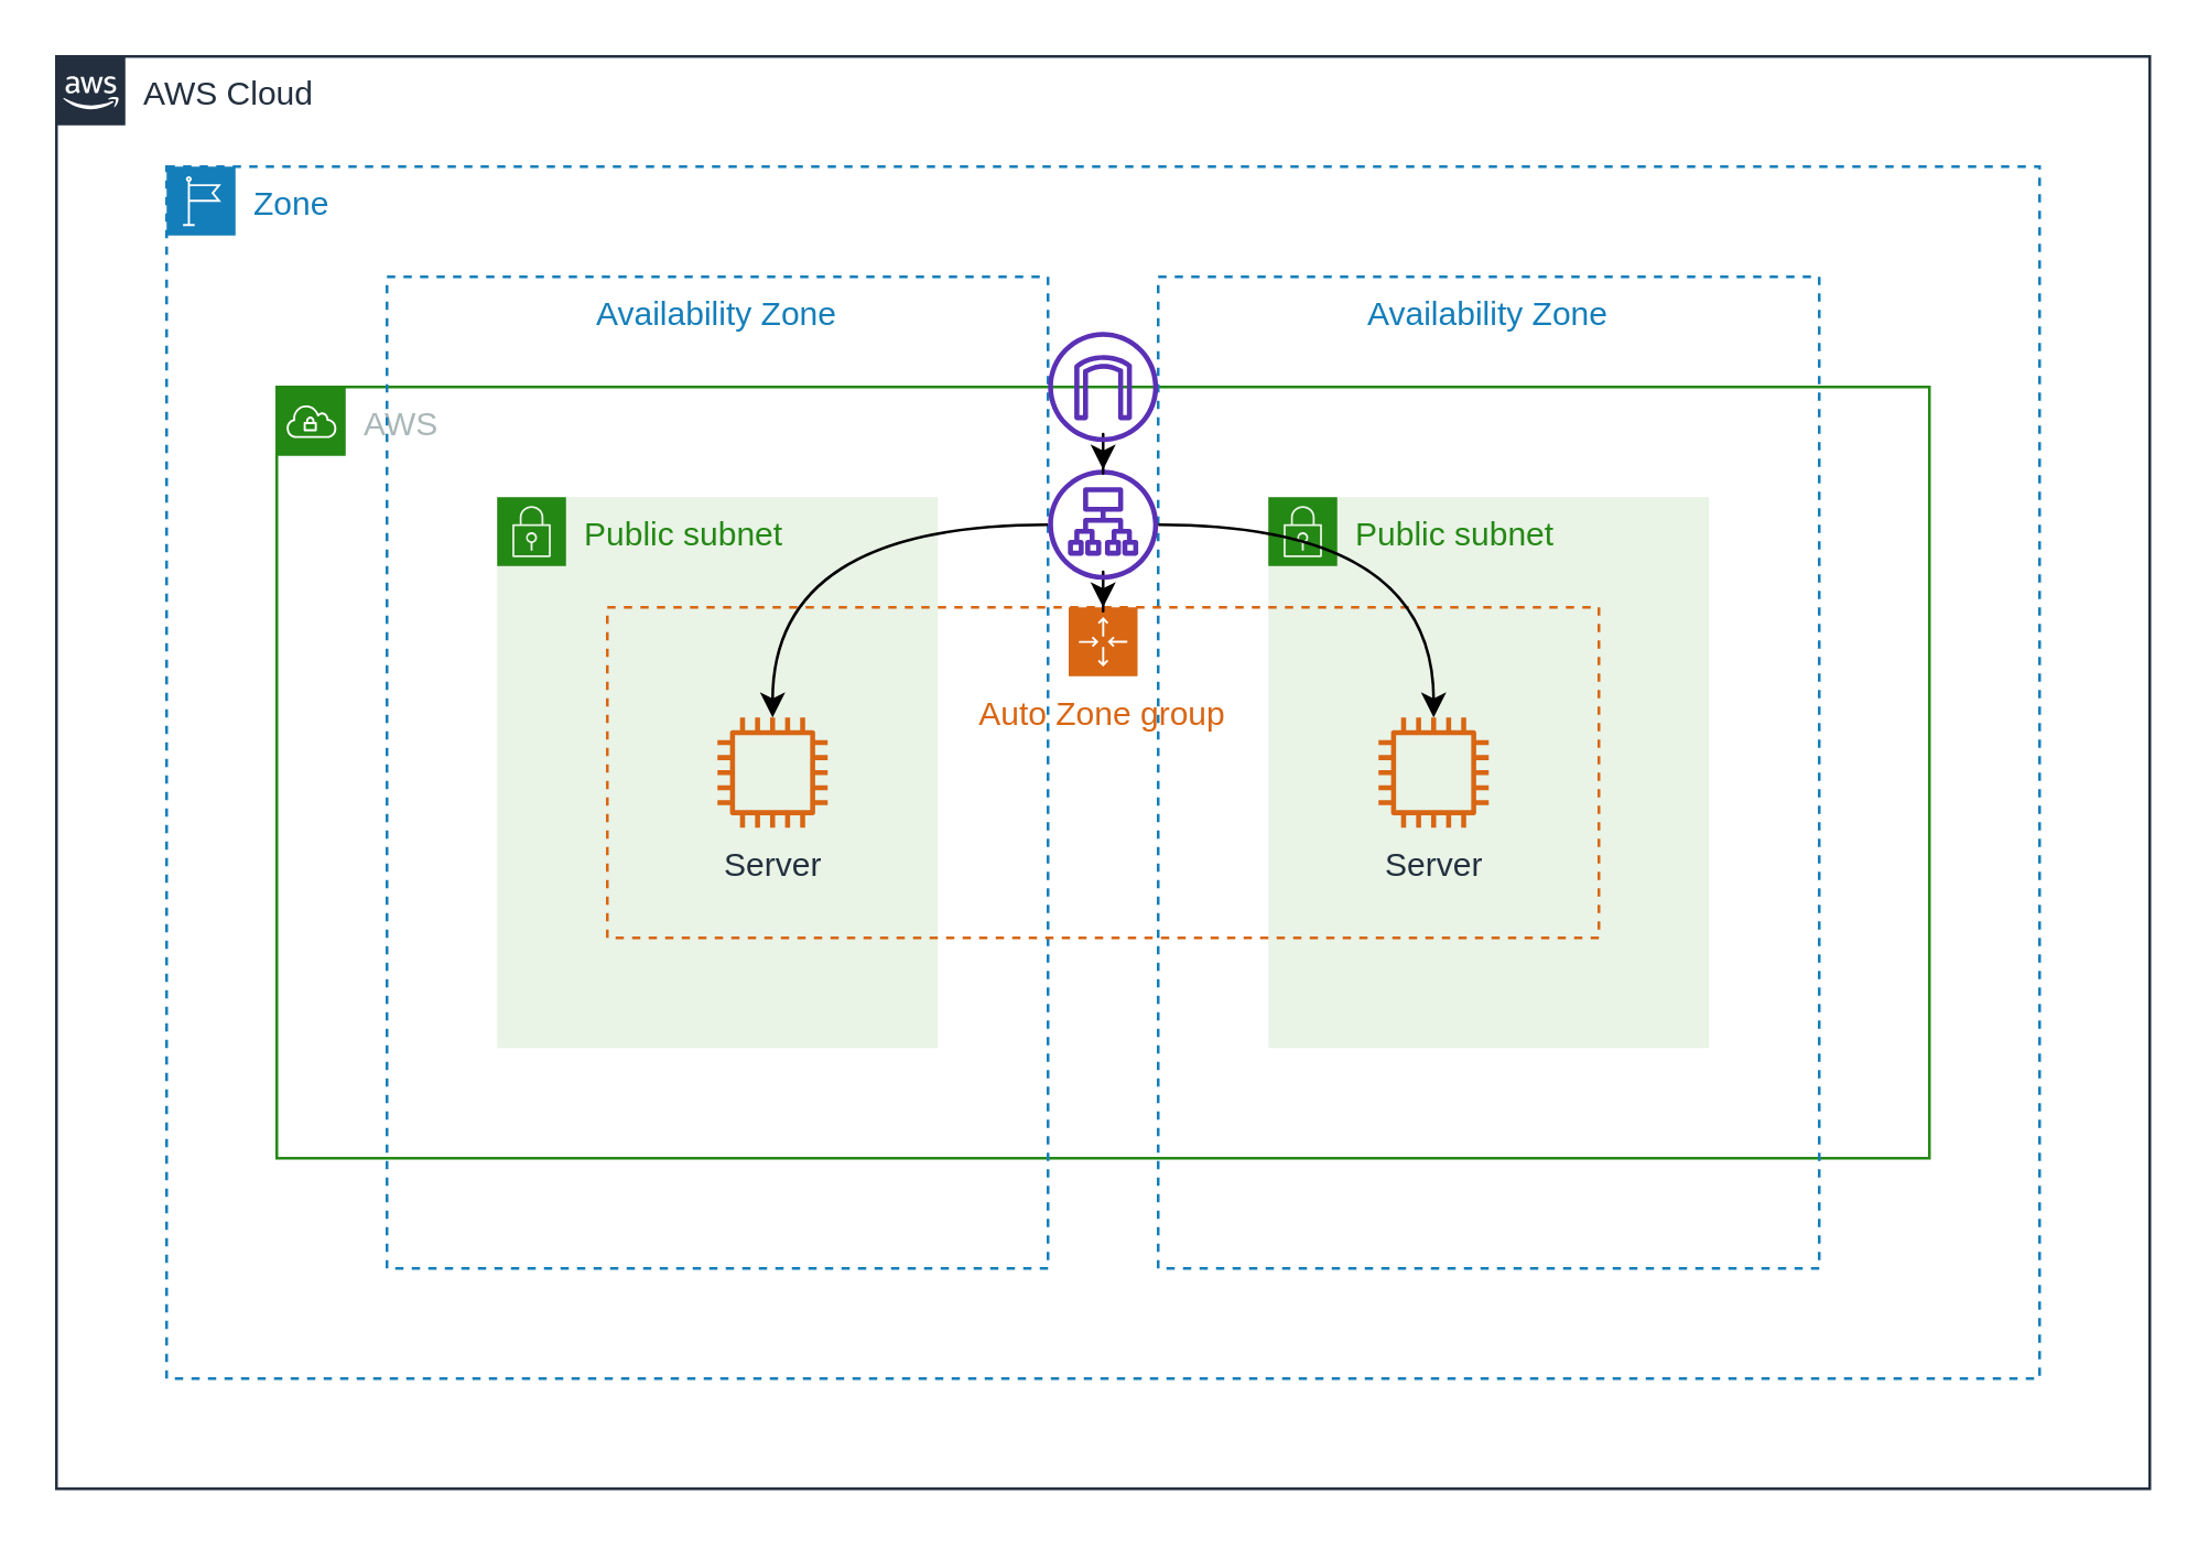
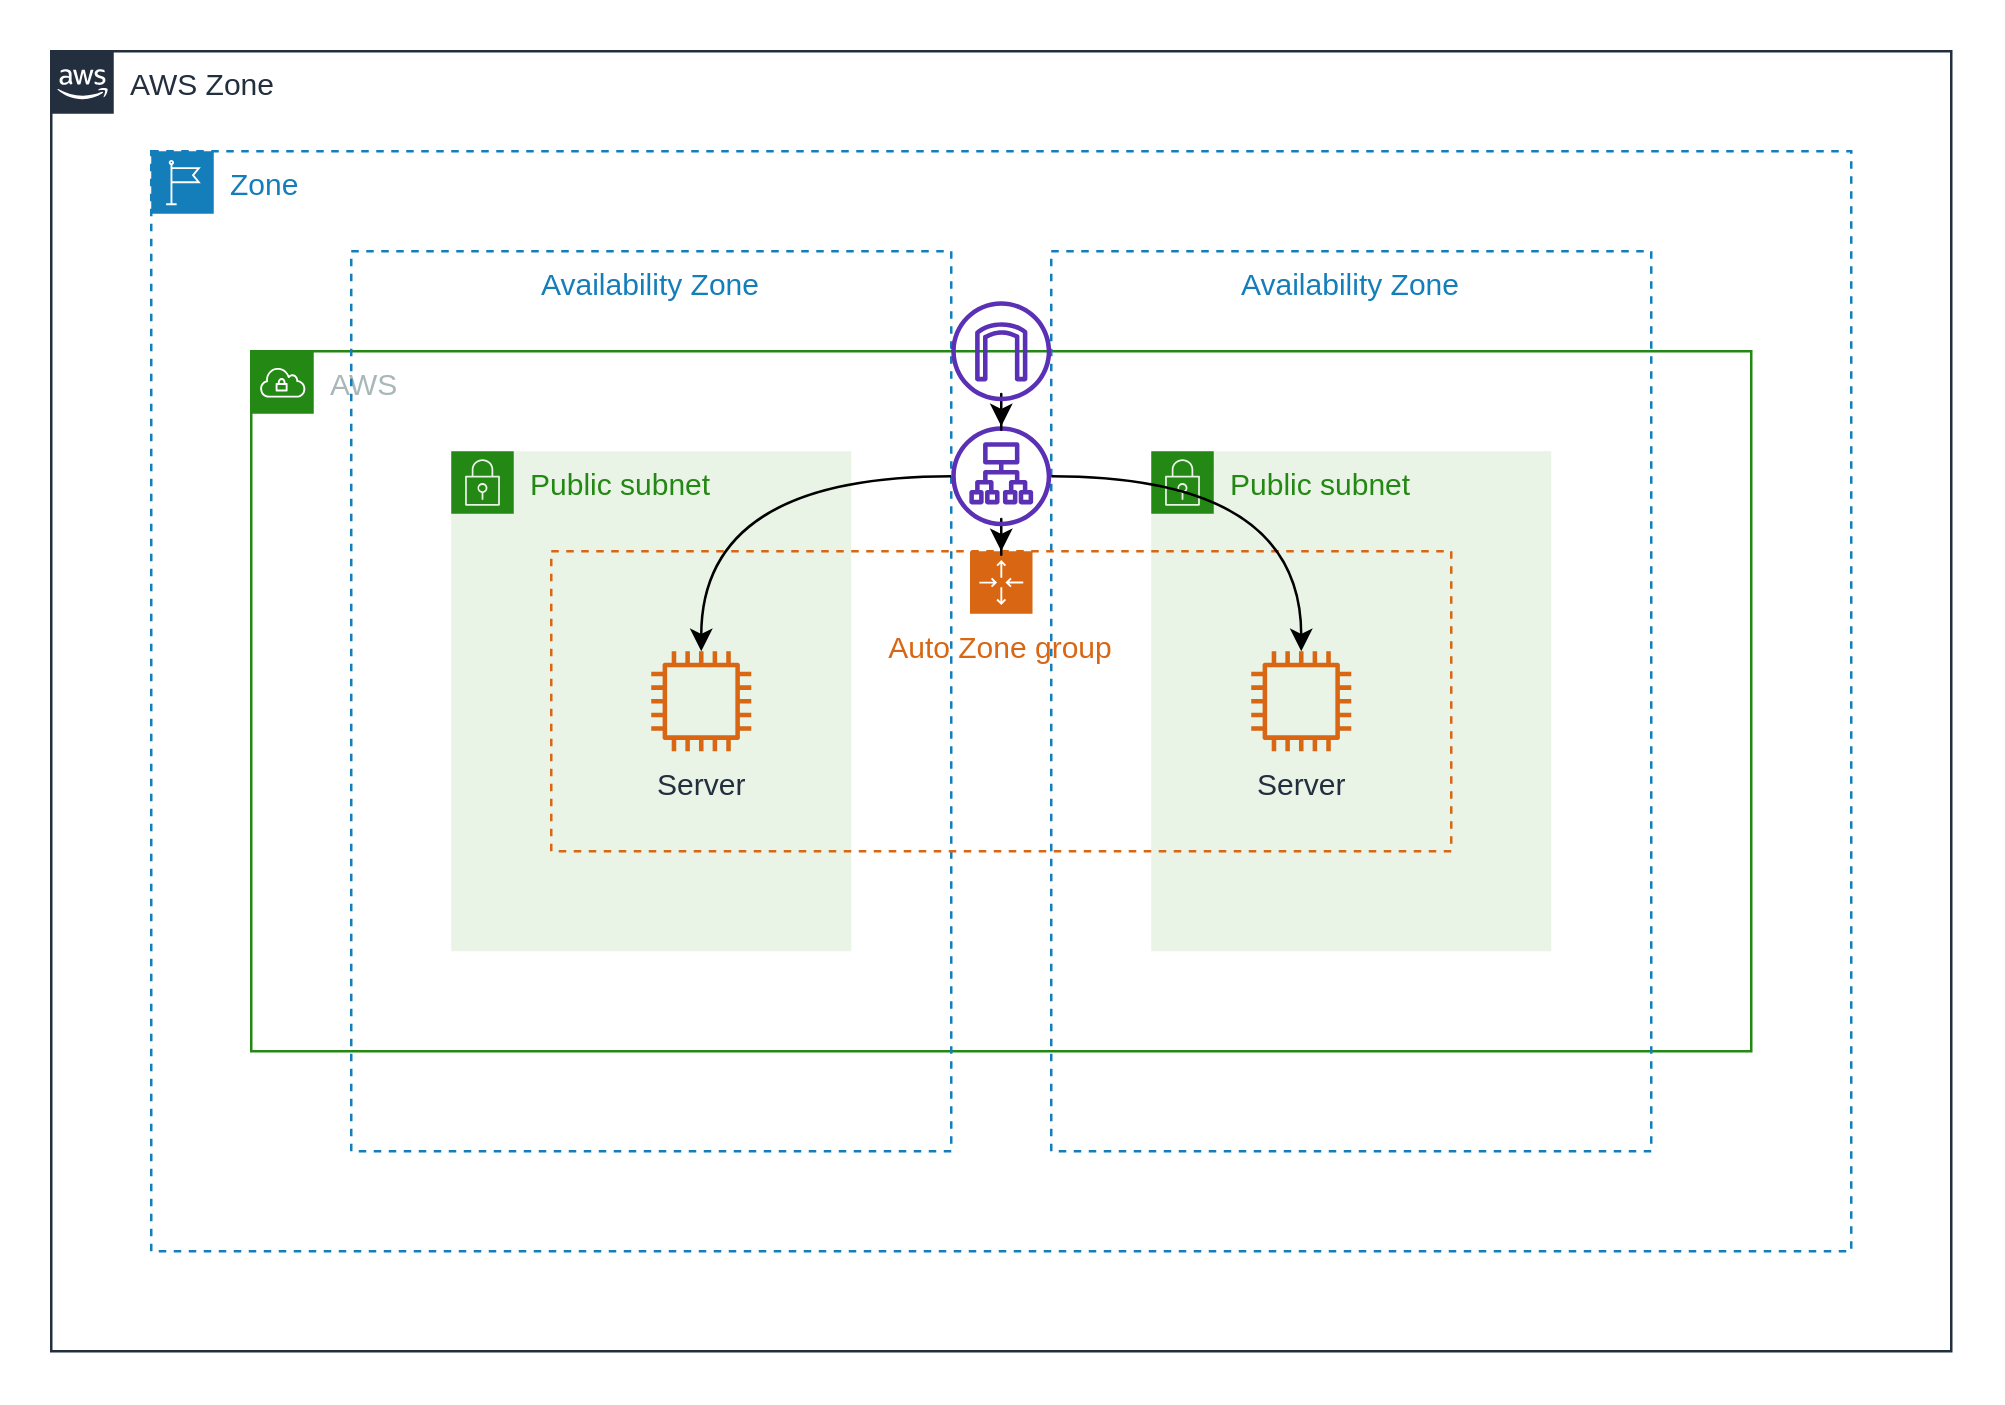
- <mxCell id="2" value="AWS Cloud" style="points=[[0,0],[0.25,0],[0.5,0],[0.75,0],[1,0],[1,0.25],[1,0.5],[1,0.75],[1,1],[0.75,1],[0.5,1],[0.25,1],[0,1],[0,0.75],[0,0.5],[0,0.25]];outlineConnect=0;gradientColor=none;html=1;whiteSpace=wrap;fontSize=12;fontStyle=0;shape=mxgraph.aws4.group;grIcon=mxgraph.aws4.group_aws_cloud_alt;strokeColor=#232F3E;fillColor=none;verticalAlign=top;align=left;spacingLeft=30;fontColor=#232F3E;dashed=0;" vertex="1" parent="1"><mxGeometry x="20" y="20" width="760" height="520" as="geometry" /></mxCell>
+ <mxCell id="2" value="AWS Zone" style="points=[[0,0],[0.25,0],[0.5,0],[0.75,0],[1,0],[1,0.25],[1,0.5],[1,0.75],[1,1],[0.75,1],[0.5,1],[0.25,1],[0,1],[0,0.75],[0,0.5],[0,0.25]];outlineConnect=0;gradientColor=none;html=1;whiteSpace=wrap;fontSize=12;fontStyle=0;shape=mxgraph.aws4.group;grIcon=mxgraph.aws4.group_aws_cloud_alt;strokeColor=#232F3E;fillColor=none;verticalAlign=top;align=left;spacingLeft=30;fontColor=#232F3E;dashed=0;" vertex="1" parent="1"><mxGeometry x="20" y="20" width="760" height="520" as="geometry" /></mxCell>
